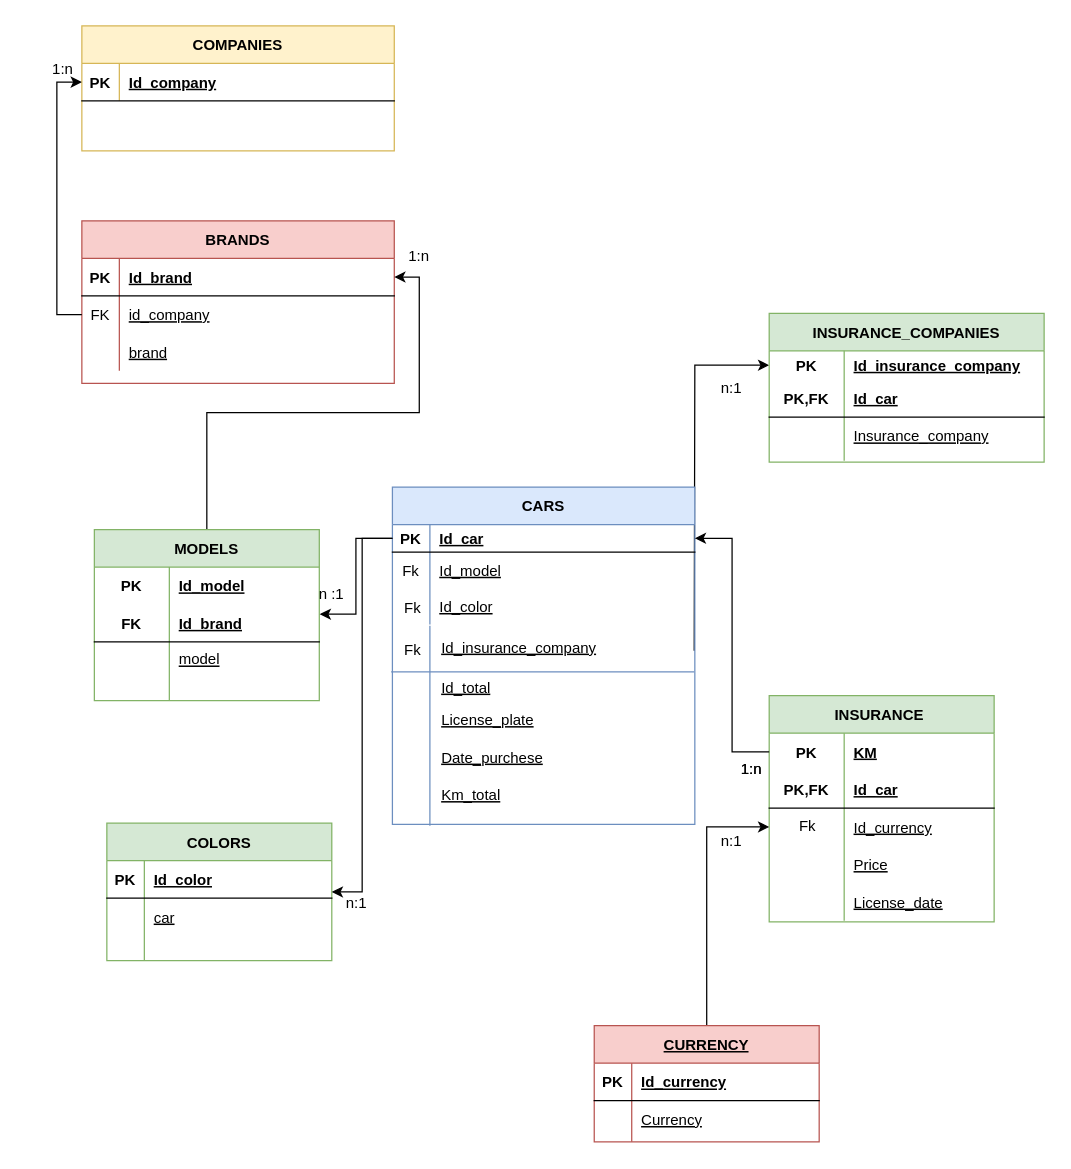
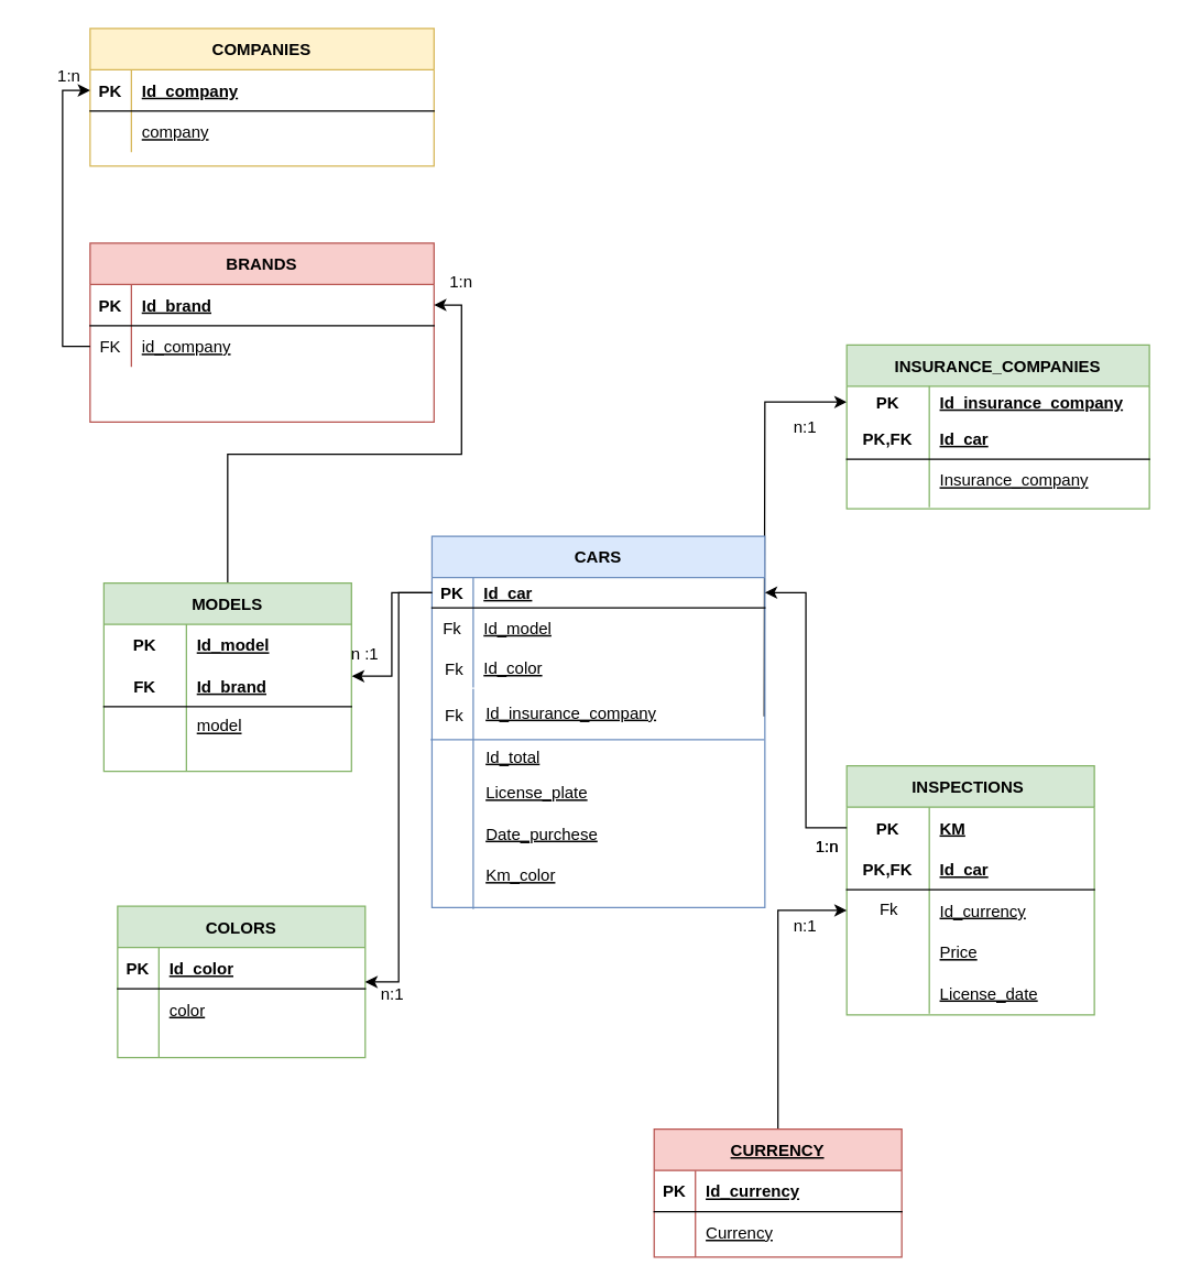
+ <mxCell id="30" value="company" style="shape=partialRectangle;overflow=hidden;connectable=0;fillColor=none;top=0;left=0;bottom=0;right=0;align=left;spacingLeft=6;fontStyle=4" parent="28" vertex="1"><mxGeometry x="30" width="220" height="30" as="geometry"><mxRectangle width="220" height="30" as="alternateBounds" /></mxGeometry></mxCell>
- <mxCell id="23" value="brand" style="shape=partialRectangle;overflow=hidden;connectable=0;fillColor=none;top=0;left=0;bottom=0;right=0;align=left;spacingLeft=6;fontStyle=4" parent="21" vertex="1"><mxGeometry x="30" width="220" height="30" as="geometry"><mxRectangle width="220" height="30" as="alternateBounds" /></mxGeometry></mxCell>
- <mxCell id="64" value="INSURANCE " style="shape=table;startSize=30;container=1;collapsible=1;childLayout=tableLayout;fixedRows=1;rowLines=0;fontStyle=1;align=center;resizeLast=1;strokeWidth=1;fillColor=#d5e8d4;strokeColor=#82b366;" vertex="1" parent="1"><mxGeometry x="615" y="556" width="180" height="181" as="geometry" /></mxCell>
+ <mxCell id="64" value="INSPECTIONS " style="shape=table;startSize=30;container=1;collapsible=1;childLayout=tableLayout;fixedRows=1;rowLines=0;fontStyle=1;align=center;resizeLast=1;strokeWidth=1;fillColor=#d5e8d4;strokeColor=#82b366;" vertex="1" parent="1"><mxGeometry x="615" y="556" width="180" height="181" as="geometry" /></mxCell>
- <mxCell id="36" value="Km_total" style="shape=partialRectangle;overflow=hidden;connectable=0;fillColor=none;top=0;left=0;bottom=0;right=0;align=left;spacingLeft=6;fontStyle=4" vertex="1" parent="1"><mxGeometry x="345" y="620" width="220" height="30" as="geometry"><mxRectangle width="220" height="30" as="alternateBounds" /></mxGeometry></mxCell>
+ <mxCell id="36" value="Km_color" style="shape=partialRectangle;overflow=hidden;connectable=0;fillColor=none;top=0;left=0;bottom=0;right=0;align=left;spacingLeft=6;fontStyle=4" vertex="1" parent="1"><mxGeometry x="345" y="620" width="220" height="30" as="geometry"><mxRectangle width="220" height="30" as="alternateBounds" /></mxGeometry></mxCell>
- <mxCell id="60" value="car" style="shape=partialRectangle;connectable=0;fillColor=none;top=0;left=0;bottom=0;right=0;align=left;spacingLeft=6;overflow=hidden;strokeWidth=1;fontStyle=4" vertex="1" parent="58"><mxGeometry x="30" width="150" height="30" as="geometry"><mxRectangle width="150" height="30" as="alternateBounds" /></mxGeometry></mxCell>
+ <mxCell id="60" value="color" style="shape=partialRectangle;connectable=0;fillColor=none;top=0;left=0;bottom=0;right=0;align=left;spacingLeft=6;overflow=hidden;strokeWidth=1;fontStyle=4" vertex="1" parent="58"><mxGeometry x="30" width="150" height="30" as="geometry"><mxRectangle width="150" height="30" as="alternateBounds" /></mxGeometry></mxCell>
